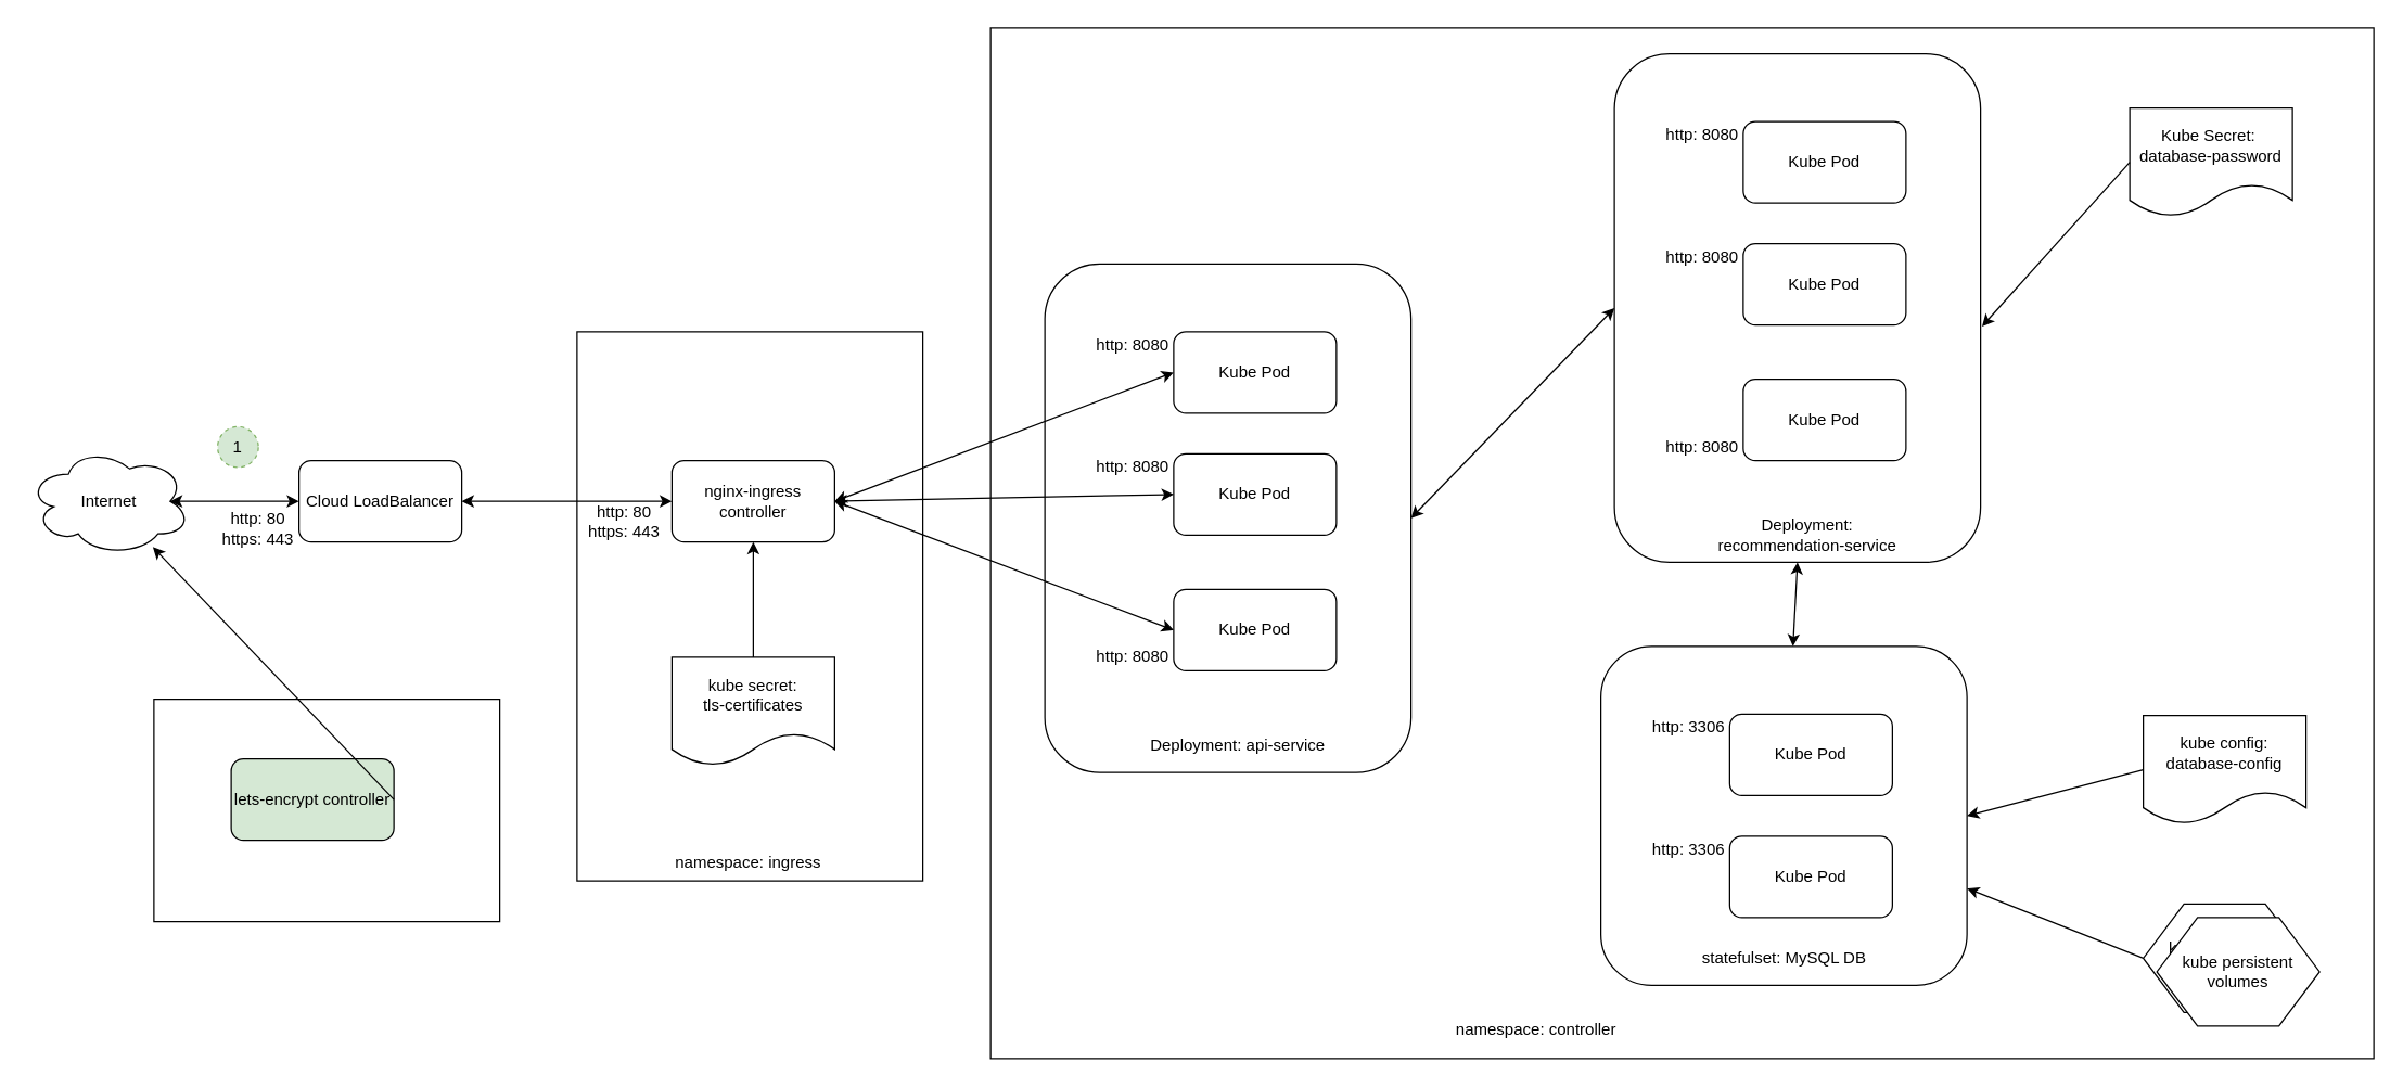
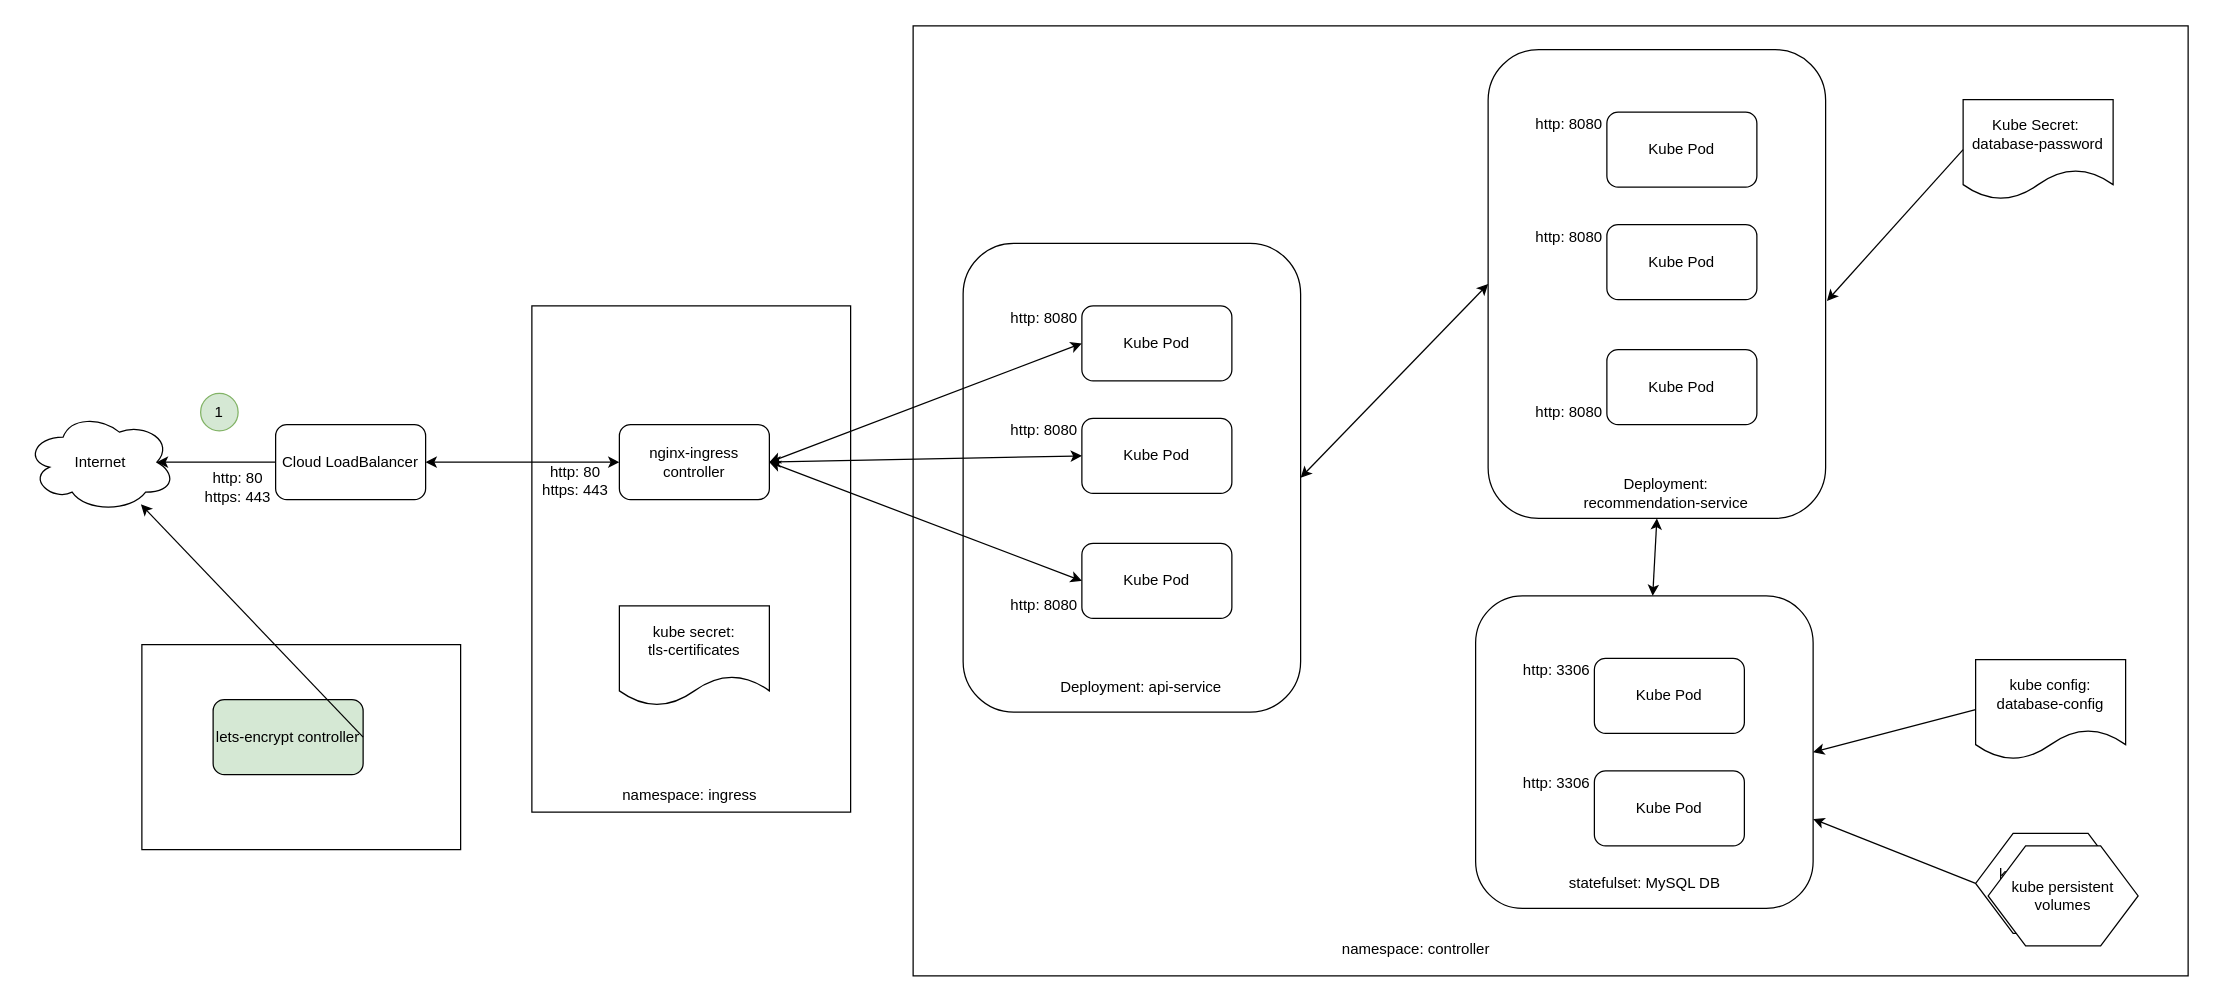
- <mxCell id="52" value="1" style="ellipse;whiteSpace=wrap;html=1;aspect=fixed;fillColor=#d5e8d4;strokeColor=#82b366;dashed=1;" parent="1" vertex="1"><mxGeometry x="160" y="314" width="30" height="30" as="geometry" /></mxCell>
+ <mxCell id="52" value="1" style="ellipse;whiteSpace=wrap;html=1;aspect=fixed;fillColor=#d5e8d4;strokeColor=#82b366;" parent="1" vertex="1"><mxGeometry x="160" y="314" width="30" height="30" as="geometry" /></mxCell>
- <mxCell id="11" value="" style="endArrow=classic;startArrow=classic;html=1;exitX=0.875;exitY=0.5;exitDx=0;exitDy=0;exitPerimeter=0;entryX=0;entryY=0.5;entryDx=0;entryDy=0;" parent="1" source="5" target="6" edge="1"><mxGeometry width="50" height="50" relative="1" as="geometry"><mxPoint x="180" y="519" as="sourcePoint" /><mxPoint x="230" y="469" as="targetPoint" /></mxGeometry></mxCell>
+ <mxCell id="11" value="" style="endArrow=none;startArrow=classic;html=1;exitX=0.875;exitY=0.5;exitDx=0;exitDy=0;exitPerimeter=0;entryX=0;entryY=0.5;entryDx=0;entryDy=0;" parent="1" source="5" target="6" edge="1"><mxGeometry width="50" height="50" relative="1" as="geometry"><mxPoint x="180" y="519" as="sourcePoint" /><mxPoint x="230" y="469" as="targetPoint" /></mxGeometry></mxCell>
- <mxCell id="43" value="" style="endArrow=classic;html=1;entryX=0.5;entryY=1;entryDx=0;entryDy=0;exitX=0.5;exitY=0;exitDx=0;exitDy=0;" parent="1" source="42" target="7" edge="1"><mxGeometry width="50" height="50" relative="1" as="geometry"><mxPoint x="510" y="159" as="sourcePoint" /><mxPoint x="460" y="209" as="targetPoint" /></mxGeometry></mxCell>
